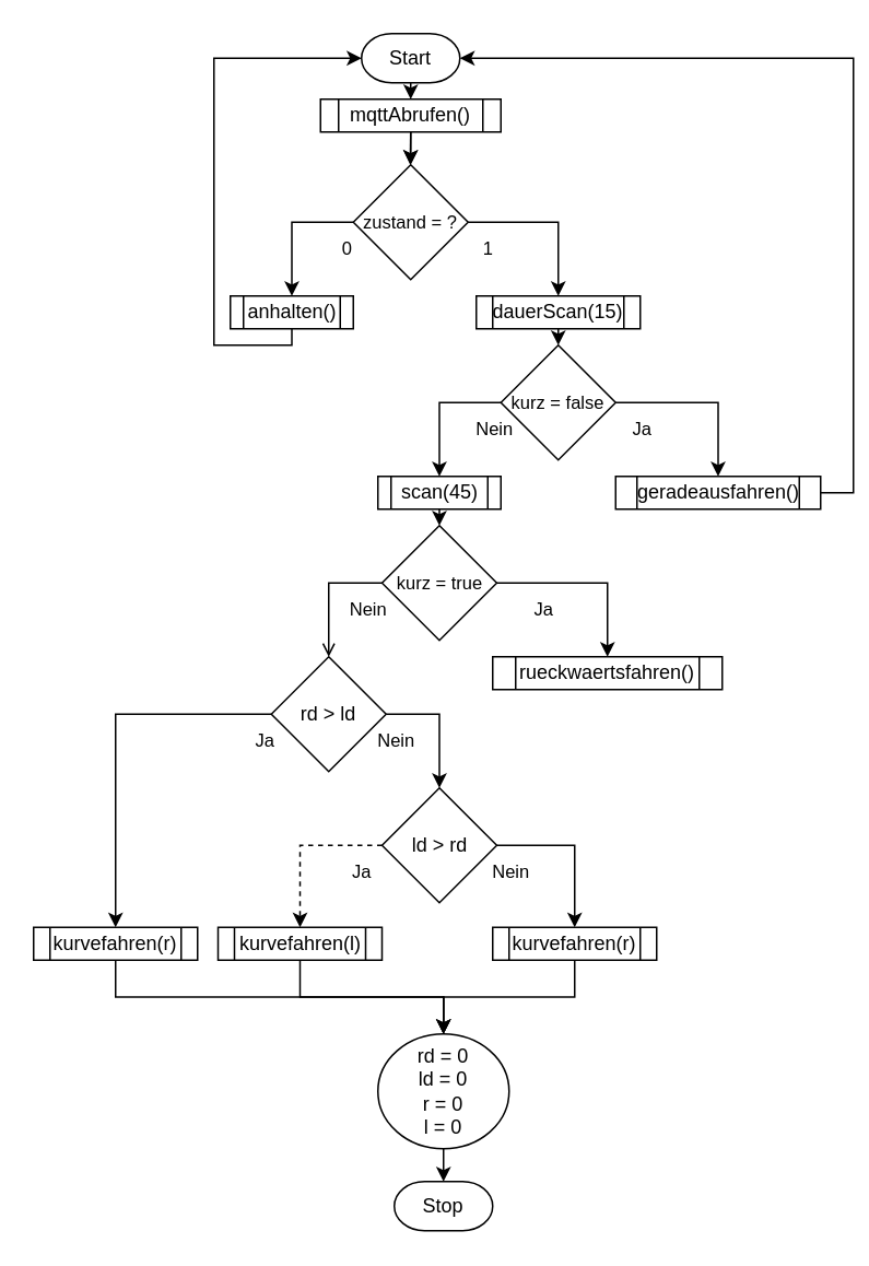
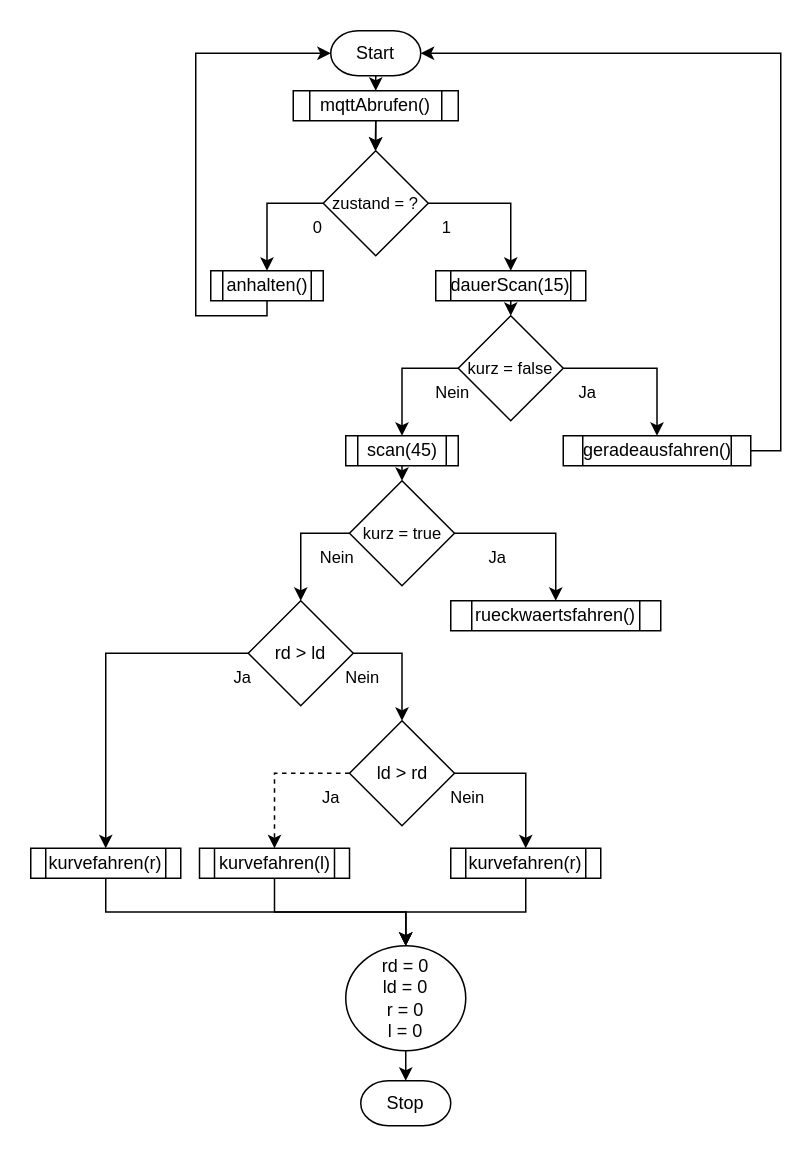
- <mxCell id="26" style="edgeStyle=orthogonalEdgeStyle;rounded=0;orthogonalLoop=1;jettySize=auto;html=1;exitX=0;exitY=0.5;exitDx=0;exitDy=0;exitPerimeter=0;entryX=0.5;entryY=0;entryDx=0;entryDy=0;entryPerimeter=0;endArrow=open;" parent="1" source="28" target="34" edge="1"><mxGeometry relative="1" as="geometry" /></mxCell>
+ <mxCell id="26" style="edgeStyle=orthogonalEdgeStyle;rounded=0;orthogonalLoop=1;jettySize=auto;html=1;exitX=0;exitY=0.5;exitDx=0;exitDy=0;exitPerimeter=0;entryX=0.5;entryY=0;entryDx=0;entryDy=0;entryPerimeter=0;" parent="1" source="28" target="34" edge="1"><mxGeometry relative="1" as="geometry" /></mxCell>
